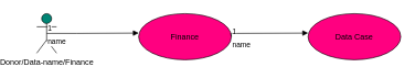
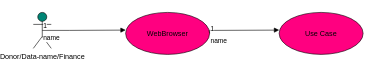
- <mxCell id="3" value="Finance" style="ellipse;whiteSpace=wrap;html=1;fillColor=#FF0080;" vertex="1" parent="1"><mxGeometry x="174" y="20" width="140" height="70" as="geometry" /></mxCell>
+ <mxCell id="3" value="WebBrowser" style="ellipse;whiteSpace=wrap;html=1;fillColor=#FF0080;" vertex="1" parent="1"><mxGeometry x="174" y="20" width="140" height="70" as="geometry" /></mxCell>
- <mxCell id="4" value="Data Case" style="ellipse;whiteSpace=wrap;html=1;fillColor=#FF0080;" vertex="1" parent="1"><mxGeometry x="430" y="20" width="140" height="70" as="geometry" /></mxCell>
+ <mxCell id="4" value="Use Case" style="ellipse;whiteSpace=wrap;html=1;fillColor=#FF0080;" vertex="1" parent="1"><mxGeometry x="430" y="20" width="140" height="70" as="geometry" /></mxCell>
